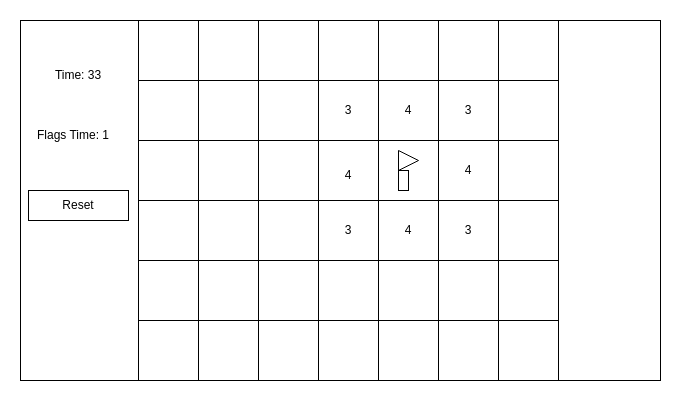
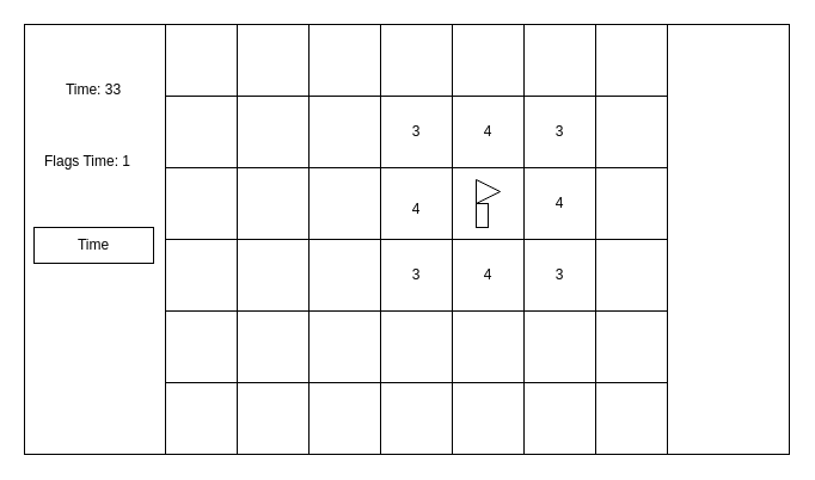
- <mxCell id="48" value="Reset" style="text;html=1;strokeColor=none;fillColor=none;align=center;verticalAlign=middle;whiteSpace=wrap;rounded=0;" vertex="1" parent="1"><mxGeometry x="48" y="190" width="60" height="30" as="geometry" /></mxCell>
+ <mxCell id="48" value="Time" style="text;html=1;strokeColor=none;fillColor=none;align=center;verticalAlign=middle;whiteSpace=wrap;rounded=0;" vertex="1" parent="1"><mxGeometry x="48" y="190" width="60" height="30" as="geometry" /></mxCell>
